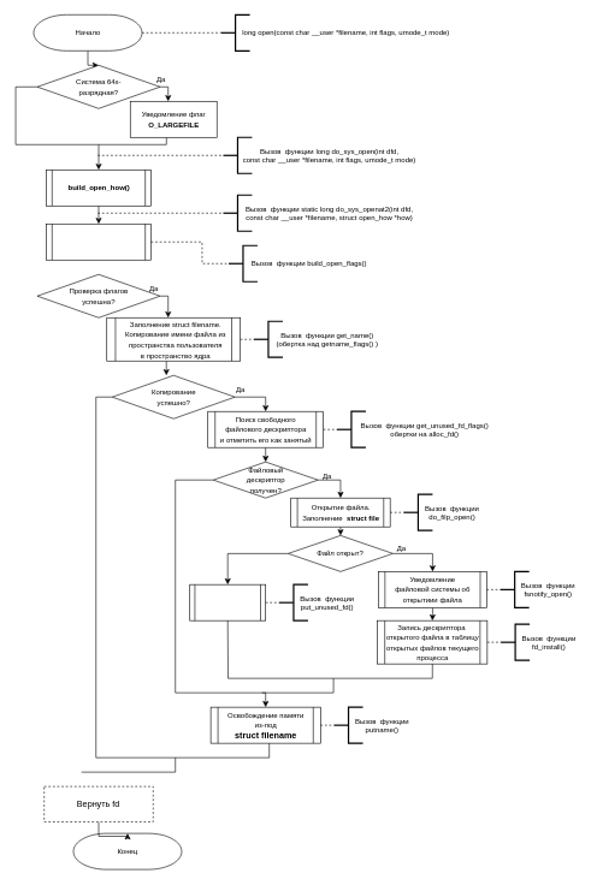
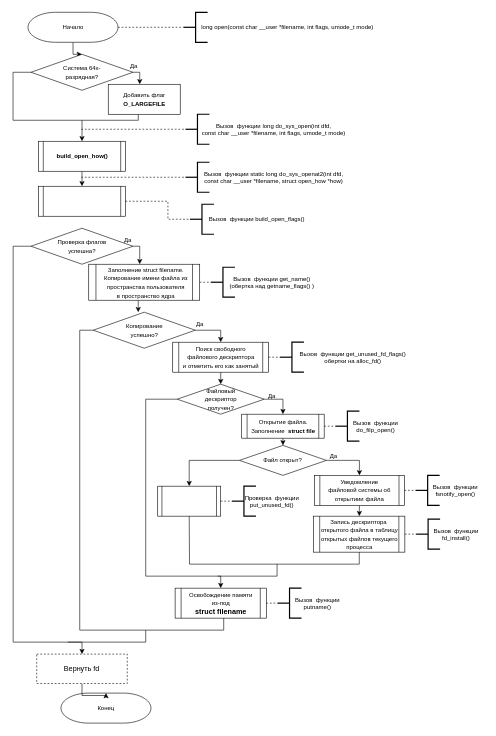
- <mxCell id="7" value="&lt;font style=&quot;font-size: 10px&quot;&gt;Уведомление флаг&lt;br&gt;&lt;b&gt;O_LARGEFILE&lt;/b&gt;&lt;/font&gt;" style="rounded=0;whiteSpace=wrap;html=1;absoluteArcSize=1;arcSize=14;strokeWidth=1;" parent="1" vertex="1"><mxGeometry x="179.5" y="140" width="120" height="50" as="geometry" /></mxCell>
+ <mxCell id="7" value="&lt;font style=&quot;font-size: 10px&quot;&gt;Добавить флаг&lt;br&gt;&lt;b&gt;O_LARGEFILE&lt;/b&gt;&lt;/font&gt;" style="rounded=0;whiteSpace=wrap;html=1;absoluteArcSize=1;arcSize=14;strokeWidth=1;" parent="1" vertex="1"><mxGeometry x="179.5" y="140" width="120" height="50" as="geometry" /></mxCell>
- <mxCell id="46" value="Вызов&amp;nbsp; функции&lt;br&gt;put_unused_fd()" style="text;html=1;align=center;verticalAlign=middle;resizable=0;points=[];autosize=1;strokeColor=none;fillColor=none;fontSize=10;" parent="1" vertex="1"><mxGeometry x="407" y="820" width="90" height="30" as="geometry" /></mxCell>
+ <mxCell id="46" value="Проверка&amp;nbsp; функции&lt;br&gt;put_unused_fd()" style="text;html=1;align=center;verticalAlign=middle;resizable=0;points=[];autosize=1;strokeColor=none;fillColor=none;fontSize=10;" parent="1" vertex="1"><mxGeometry x="407" y="820" width="90" height="30" as="geometry" /></mxCell>
+ <mxCell id="14" value="" style="edgeStyle=orthogonalEdgeStyle;rounded=0;sketch=0;orthogonalLoop=1;jettySize=auto;html=1;fontSize=10;elbow=vertical;entryX=0.5;entryY=0;entryDx=0;entryDy=0;" parent="1" source="15" target="85" edge="1"><mxGeometry relative="1" as="geometry"><mxPoint x="-39.25" y="1091" as="targetPoint" /><Array as="points"><mxPoint x="21" y="410" /><mxPoint x="21" y="1070" /><mxPoint x="136" y="1070" /><mxPoint x="136" y="1090" /></Array></mxGeometry></mxCell>
